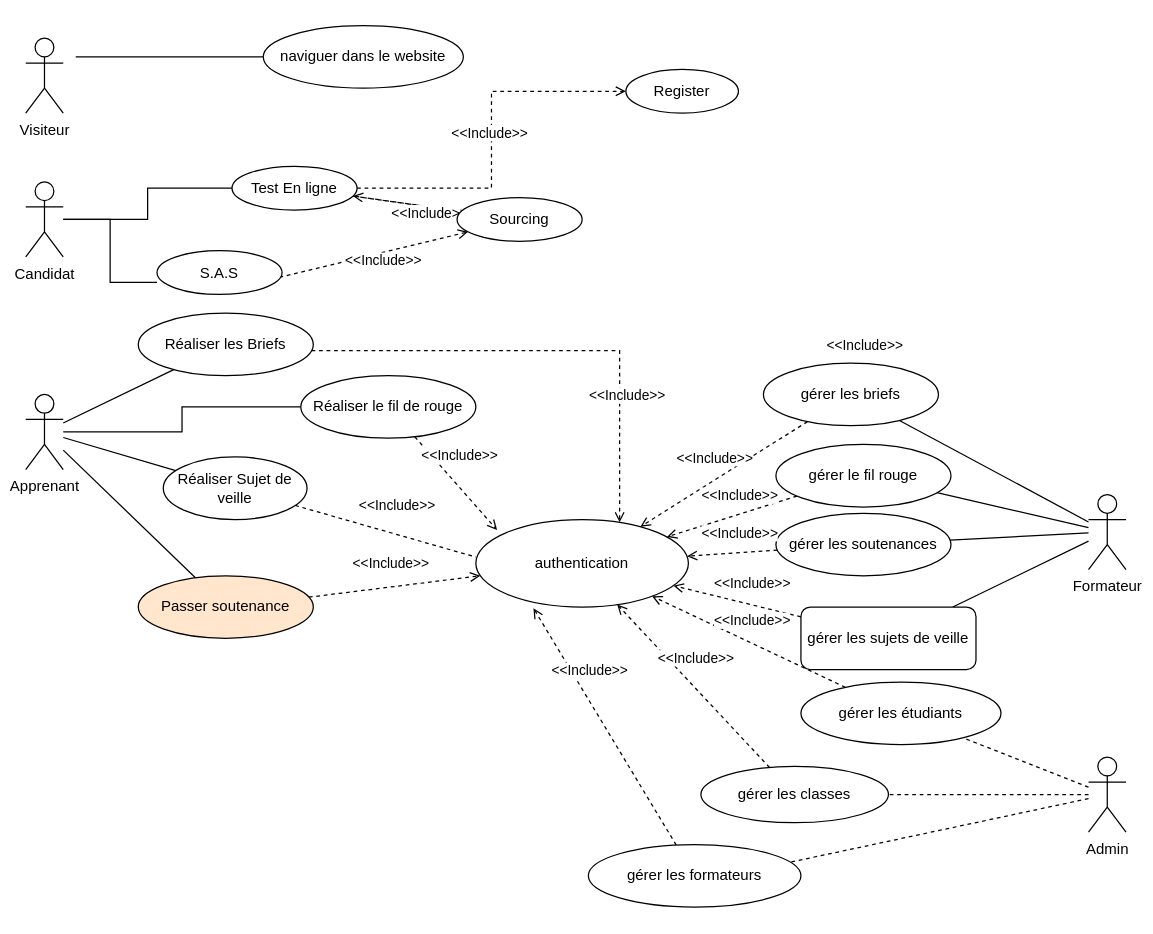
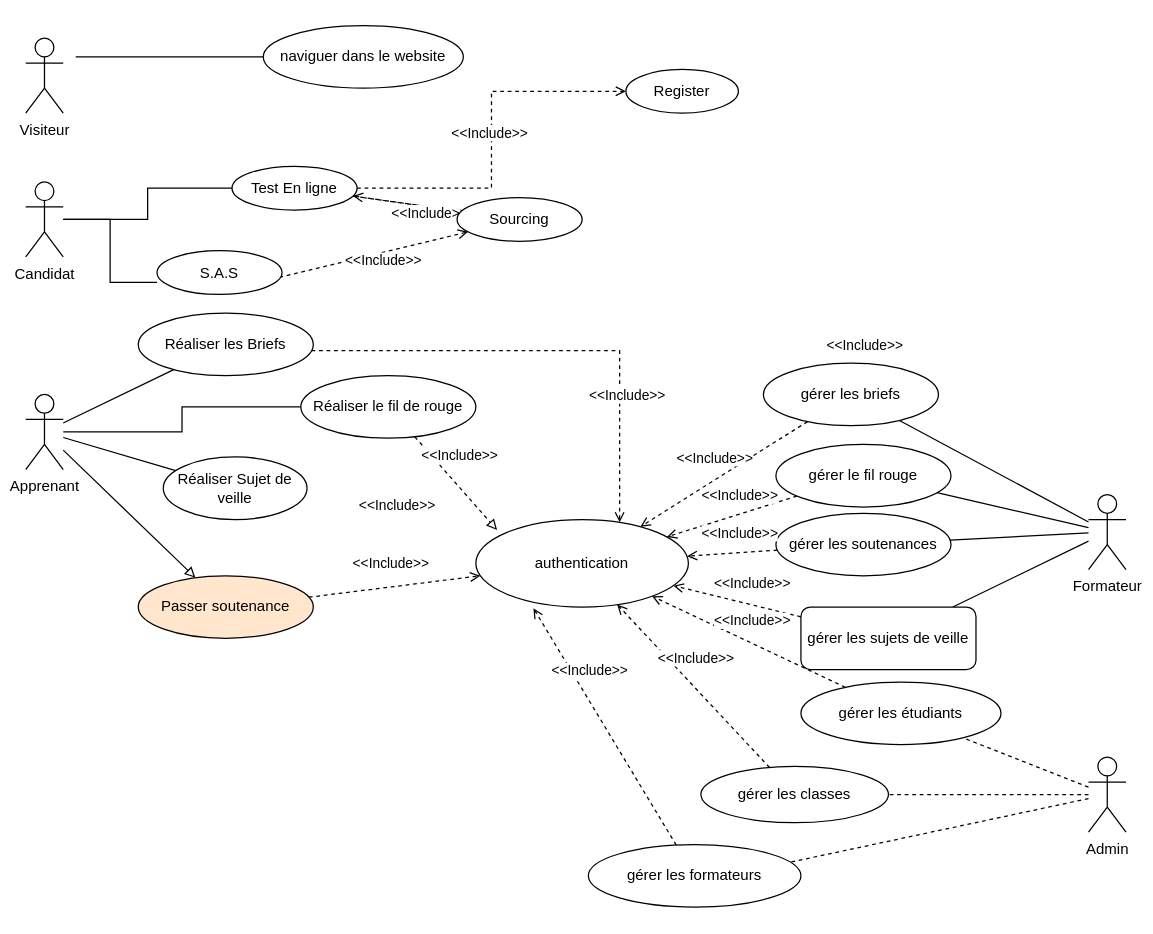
- <mxCell id="32" style="edgeStyle=none;rounded=0;orthogonalLoop=1;jettySize=auto;html=1;dashed=1;endArrow=open;endFill=0;entryX=0.1;entryY=0.12;entryDx=0;entryDy=0;entryPerimeter=0;" edge="1" parent="1" source="33" target="5"><mxGeometry relative="1" as="geometry" /></mxCell>
+ <mxCell id="32" style="edgeStyle=none;rounded=0;orthogonalLoop=1;jettySize=auto;html=1;dashed=1;endArrow=block;endFill=0;entryX=0.1;entryY=0.12;entryDx=0;entryDy=0;entryPerimeter=0;" edge="1" parent="1" source="33" target="5"><mxGeometry relative="1" as="geometry" /></mxCell>
- <mxCell id="65" style="edgeStyle=none;rounded=0;orthogonalLoop=1;jettySize=auto;html=1;endArrow=none;endFill=0;dashed=1;entryX=0;entryY=0.429;entryDx=0;entryDy=0;entryPerimeter=0;" edge="1" parent="1" source="66" target="5"><mxGeometry relative="1" as="geometry" /></mxCell>
- <mxCell id="29" style="edgeStyle=none;rounded=0;orthogonalLoop=1;jettySize=auto;html=1;endArrow=none;endFill=0;" edge="1" parent="1" source="31" target="35"><mxGeometry relative="1" as="geometry" /></mxCell>
+ <mxCell id="29" style="edgeStyle=none;rounded=0;orthogonalLoop=1;jettySize=auto;html=1;endArrow=block;endFill=0;" edge="1" parent="1" source="31" target="35"><mxGeometry relative="1" as="geometry" /></mxCell>
